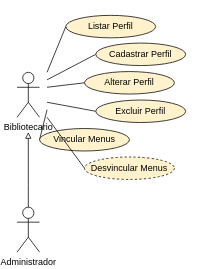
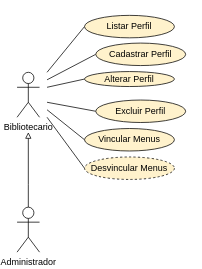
- <mxCell id="5" value="Listar Perfil" style="ellipse;whiteSpace=wrap;html=1;fillColor=#fff2cc;" parent="1" vertex="1"><mxGeometry x="85" y="20" width="120" height="30" as="geometry" /></mxCell>
+ <mxCell id="5" value="Listar Perfil" style="ellipse;whiteSpace=wrap;html=1;fillColor=#fff2cc;" parent="1" vertex="1"><mxGeometry x="110" y="20" width="120" height="30" as="geometry" /></mxCell>
- <mxCell id="9" value="Alterar Perfil" style="ellipse;whiteSpace=wrap;html=1;fillColor=#fff2cc;" parent="1" vertex="1"><mxGeometry x="110" y="95" width="120" height="30" as="geometry" /></mxCell>
+ <mxCell id="9" value="Alterar Perfil" style="ellipse;whiteSpace=wrap;html=1;fillColor=#fff2cc;" parent="1" vertex="1"><mxGeometry x="110" y="95" width="120" height="20" as="geometry" /></mxCell>
- <mxCell id="14" value="Vincular Menus" style="ellipse;whiteSpace=wrap;html=1;fillColor=#fff2cc;" vertex="1" parent="1"><mxGeometry x="50" y="171" width="120" height="30" as="geometry" /></mxCell>
+ <mxCell id="14" value="Vincular Menus" style="ellipse;whiteSpace=wrap;html=1;fillColor=#fff2cc;" vertex="1" parent="1"><mxGeometry x="110" y="171" width="120" height="30" as="geometry" /></mxCell>
